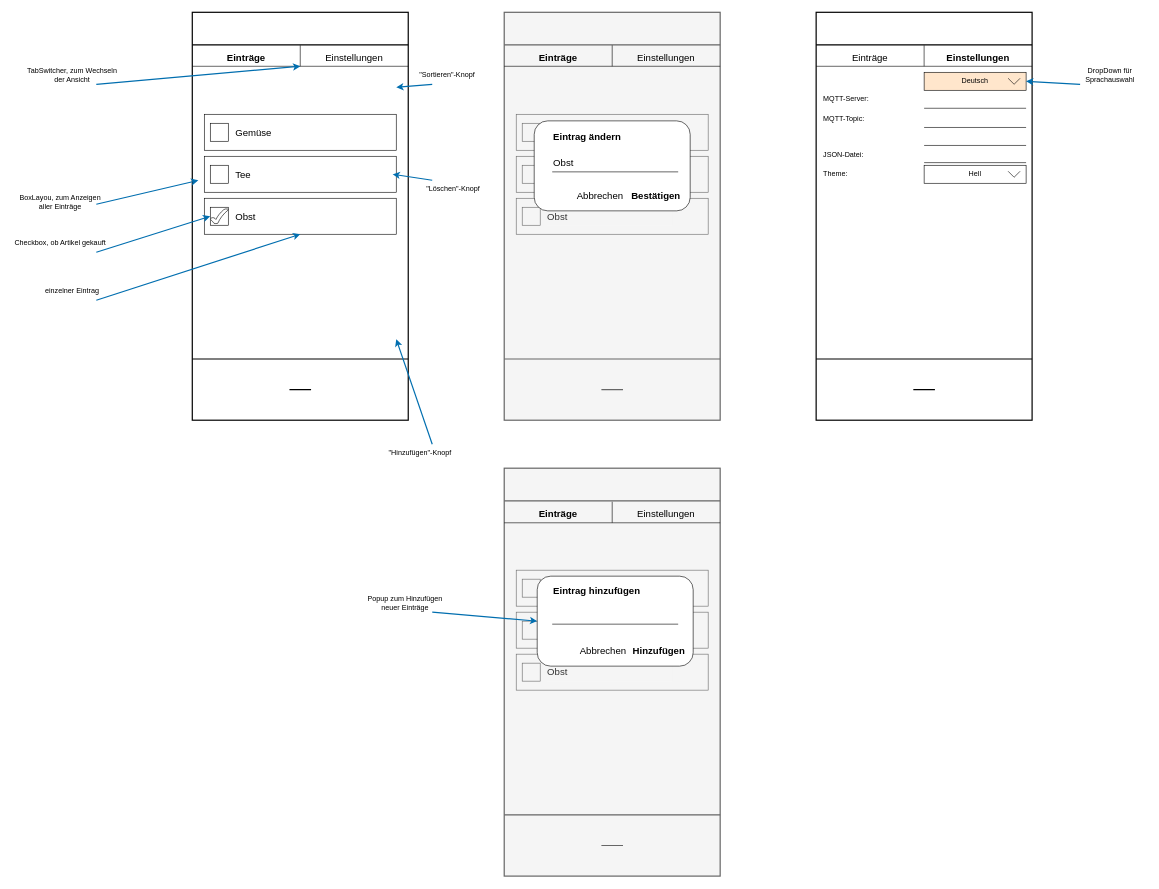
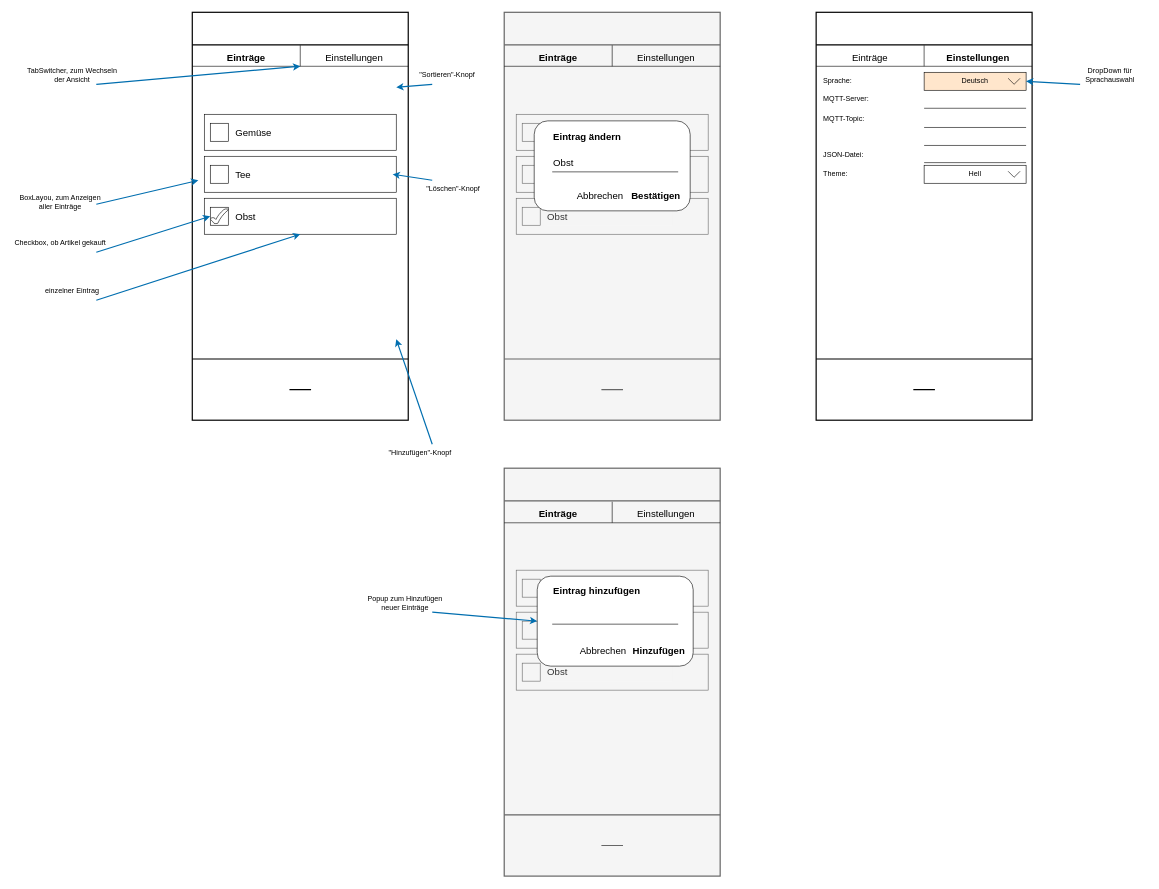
+ <mxCell id="75" value="Sprache:" style="text;html=1;strokeColor=none;fillColor=none;align=left;verticalAlign=middle;whiteSpace=wrap;rounded=0;" vertex="1" parent="1"><mxGeometry x="1370" y="120" width="110" height="30" as="geometry" /></mxCell>
